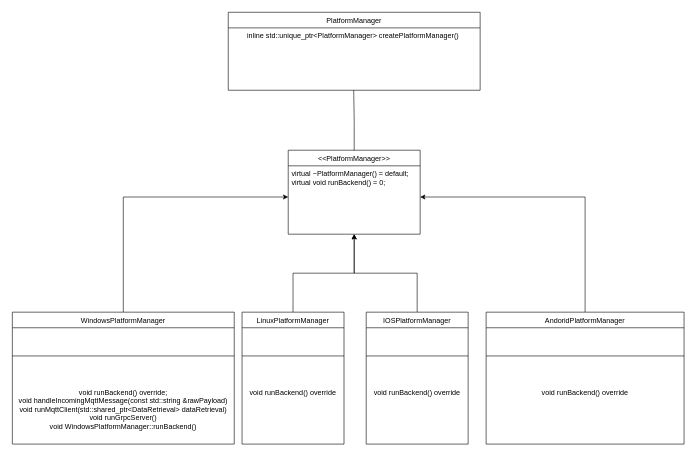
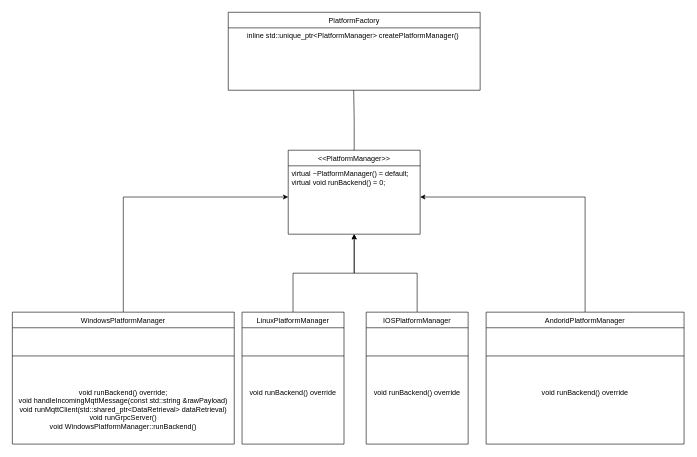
- <mxCell id="2" value="PlatformManager" style="swimlane;fontStyle=0;align=center;verticalAlign=top;childLayout=stackLayout;horizontal=1;startSize=26;horizontalStack=0;resizeParent=1;resizeLast=0;collapsible=1;marginBottom=0;rounded=0;shadow=0;strokeWidth=1;" parent="1" vertex="1"><mxGeometry x="380" y="20" width="420" height="130" as="geometry"><mxRectangle x="50" y="360" width="160" height="26" as="alternateBounds" /></mxGeometry></mxCell>
+ <mxCell id="2" value="PlatformFactory" style="swimlane;fontStyle=0;align=center;verticalAlign=top;childLayout=stackLayout;horizontal=1;startSize=26;horizontalStack=0;resizeParent=1;resizeLast=0;collapsible=1;marginBottom=0;rounded=0;shadow=0;strokeWidth=1;" parent="1" vertex="1"><mxGeometry x="380" y="20" width="420" height="130" as="geometry"><mxRectangle x="50" y="360" width="160" height="26" as="alternateBounds" /></mxGeometry></mxCell>
